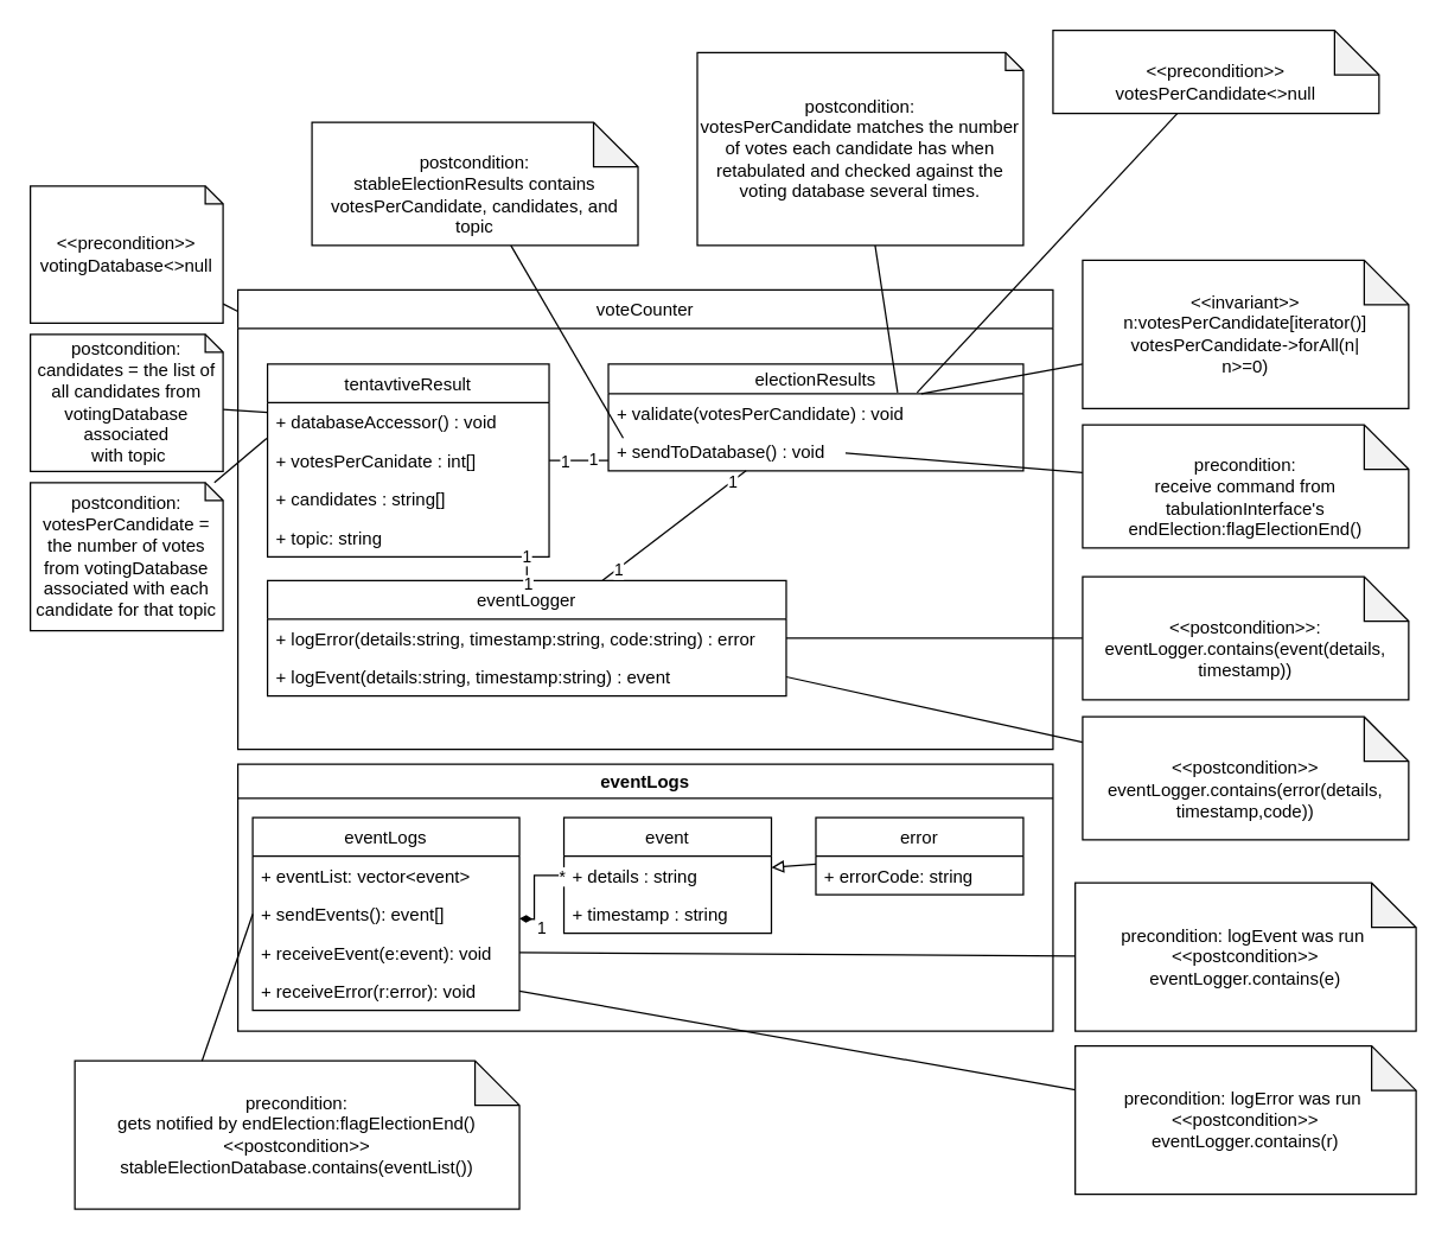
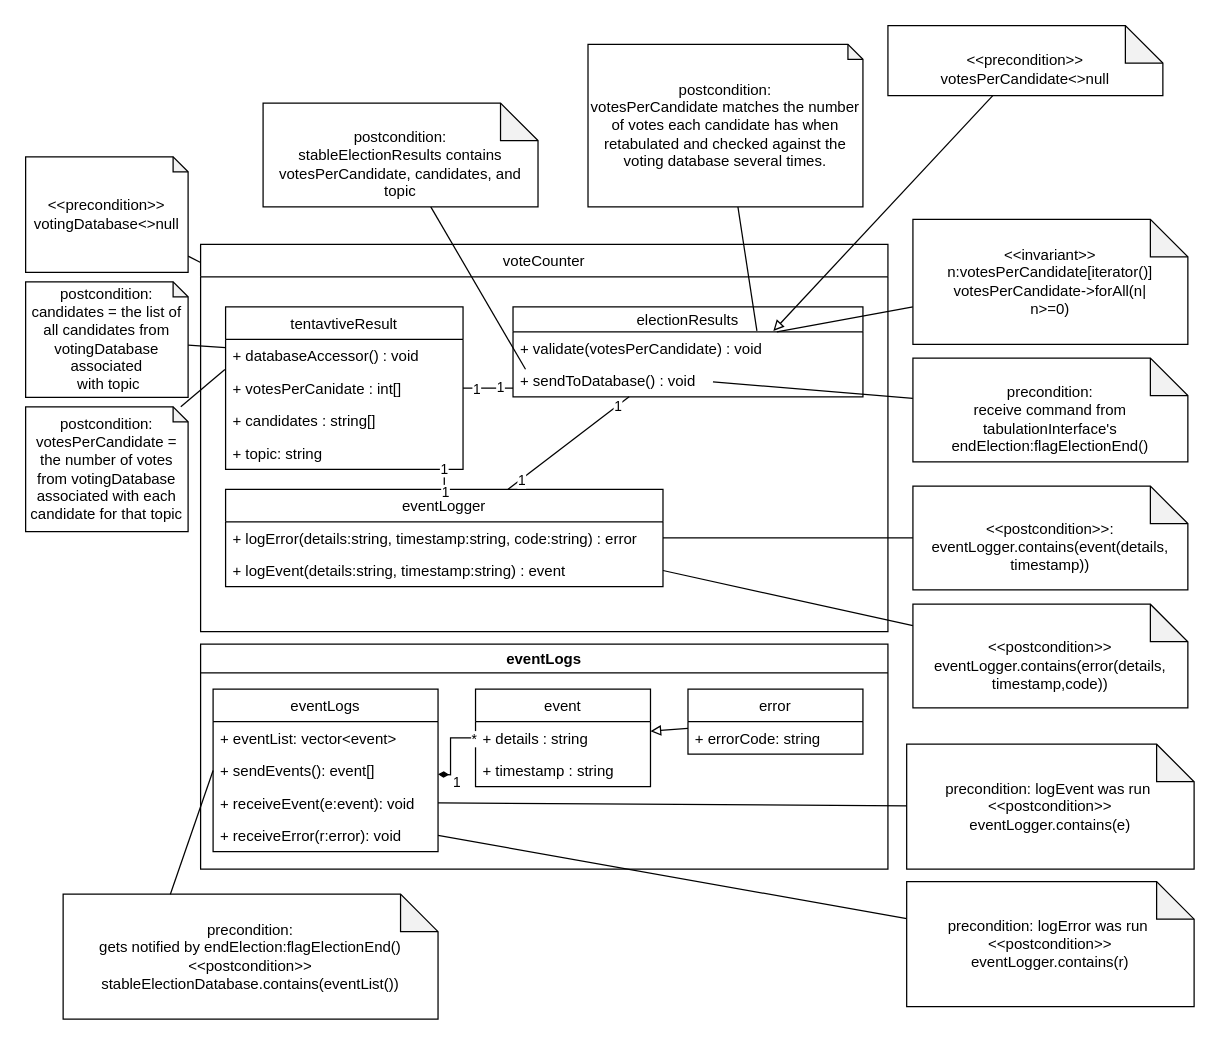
- <mxCell id="25" style="rounded=0;orthogonalLoop=1;jettySize=auto;html=1;endArrow=none;endFill=0;entryX=0.744;entryY=-0.028;entryDx=0;entryDy=0;entryPerimeter=0;" edge="1" parent="1" source="26" target="17"><mxGeometry relative="1" as="geometry"><mxPoint x="610" y="275" as="targetPoint" /></mxGeometry></mxCell>
+ <mxCell id="25" style="rounded=0;orthogonalLoop=1;jettySize=auto;html=1;endArrow=block;endFill=0;entryX=0.744;entryY=-0.028;entryDx=0;entryDy=0;entryPerimeter=0;" edge="1" parent="1" source="26" target="17"><mxGeometry relative="1" as="geometry"><mxPoint x="610" y="275" as="targetPoint" /></mxGeometry></mxCell>
